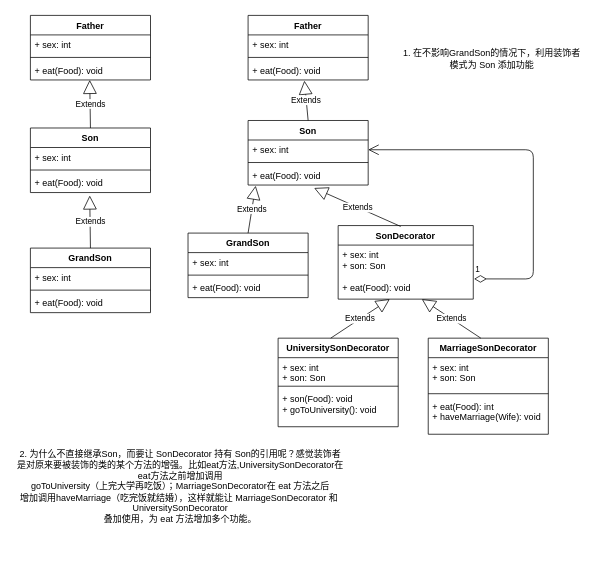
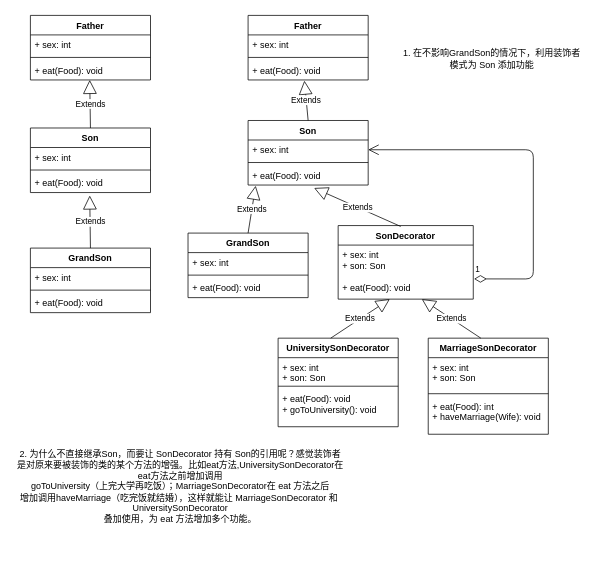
- <mxCell id="39" value="+ son(Food): void&#10;+ goToUniversity(): void" style="text;strokeColor=none;fillColor=none;align=left;verticalAlign=top;spacingLeft=4;spacingRight=4;overflow=hidden;rotatable=0;points=[[0,0.5],[1,0.5]];portConstraint=eastwest;" vertex="1" parent="36"><mxGeometry y="68" width="160" height="50" as="geometry" /></mxCell>
+ <mxCell id="39" value="+ eat(Food): void&#10;+ goToUniversity(): void" style="text;strokeColor=none;fillColor=none;align=left;verticalAlign=top;spacingLeft=4;spacingRight=4;overflow=hidden;rotatable=0;points=[[0,0.5],[1,0.5]];portConstraint=eastwest;" vertex="1" parent="36"><mxGeometry y="68" width="160" height="50" as="geometry" /></mxCell>
